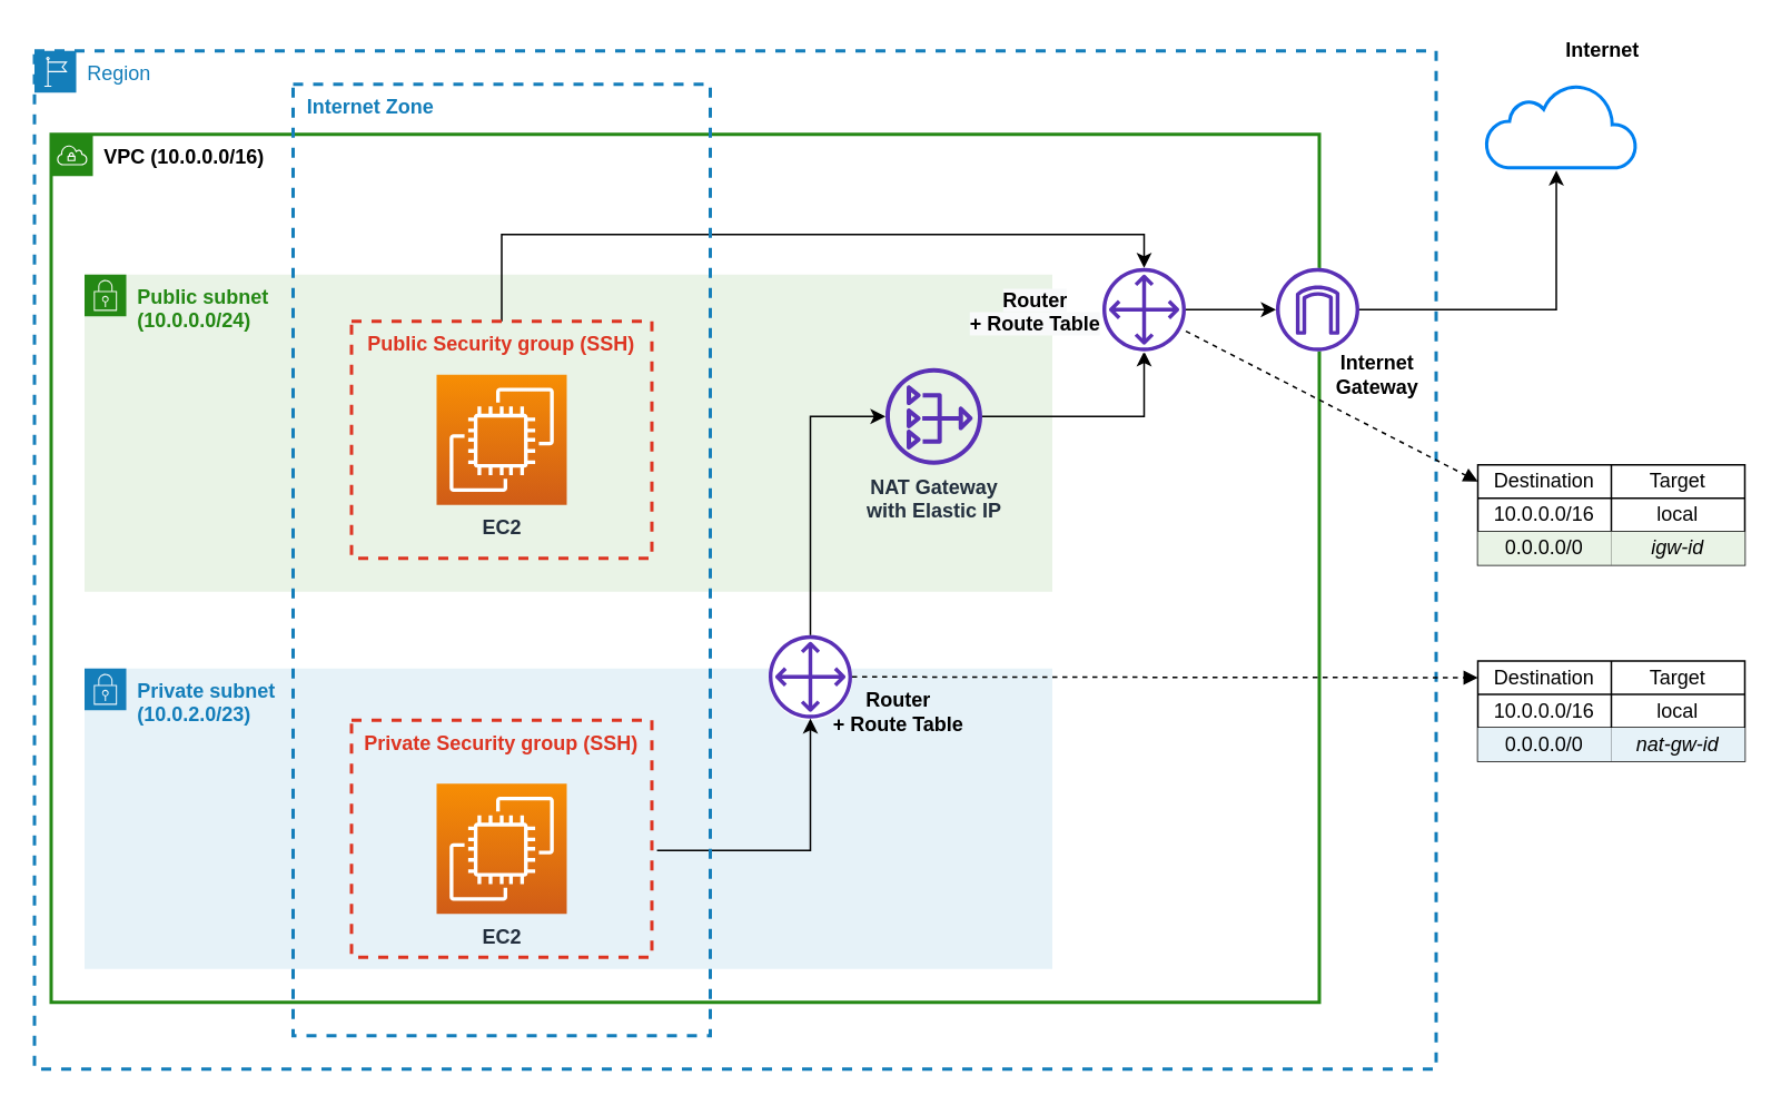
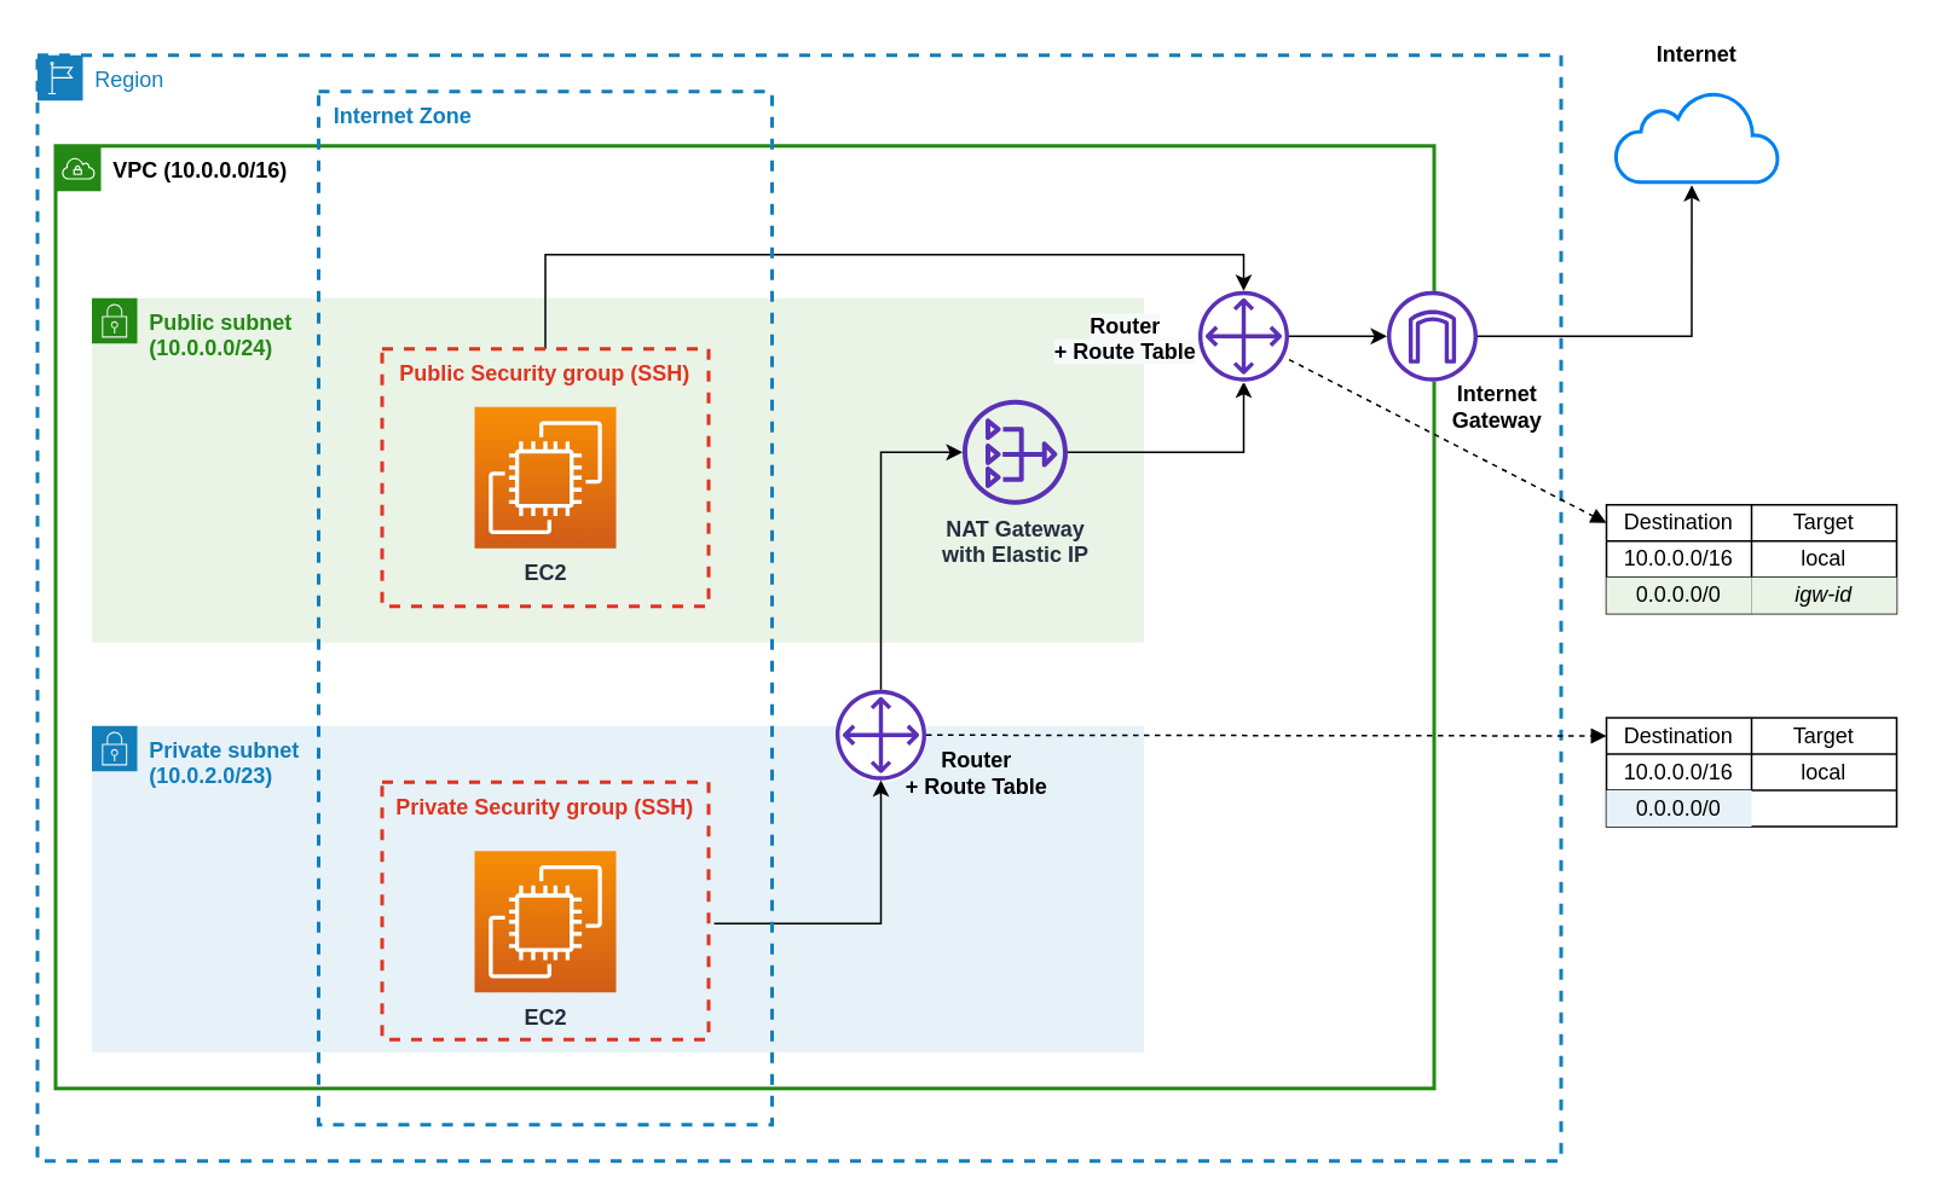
- <mxCell id="27" value="&lt;b&gt;Internet&lt;/b&gt;" style="text;html=1;strokeColor=none;fillColor=none;align=center;verticalAlign=middle;whiteSpace=wrap;rounded=0;shadow=0;dashed=1;sketch=0;" parent="1" vertex="1"><mxGeometry x="910" y="20" width="100" height="20" as="geometry" /></mxCell>
+ <mxCell id="27" value="&lt;b&gt;Internet&lt;/b&gt;" style="text;html=1;strokeColor=none;fillColor=none;align=center;verticalAlign=middle;whiteSpace=wrap;rounded=0;shadow=0;dashed=1;sketch=0;" parent="1" vertex="1"><mxGeometry x="885" y="20" width="100" height="20" as="geometry" /></mxCell>
- <mxCell id="47" value="&lt;i&gt;nat-gw-id&lt;/i&gt;" style="shape=partialRectangle;html=1;whiteSpace=wrap;connectable=0;top=0;left=0;bottom=0;right=0;overflow=hidden;fillColor=#E6F2F8;" parent="45" vertex="1"><mxGeometry x="80" width="80" height="20" as="geometry" /></mxCell>
